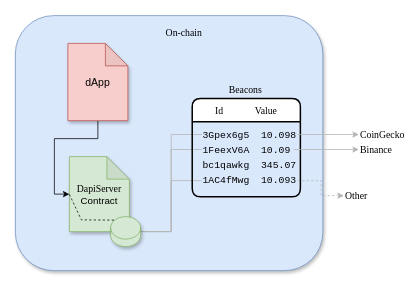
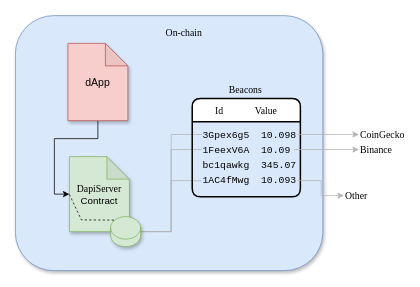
- <mxCell id="23" style="edgeStyle=orthogonalEdgeStyle;rounded=0;orthogonalLoop=1;jettySize=auto;html=1;entryX=0;entryY=0.5;entryDx=0;entryDy=0;strokeColor=#B3B3B3;strokeWidth=1;sourcePerimeterSpacing=-1;dashed=1;" parent="1" source="24" target="15" edge="1"><mxGeometry relative="1" as="geometry" /></mxCell>
+ <mxCell id="23" style="edgeStyle=orthogonalEdgeStyle;rounded=0;orthogonalLoop=1;jettySize=auto;html=1;entryX=0;entryY=0.5;entryDx=0;entryDy=0;strokeColor=#B3B3B3;strokeWidth=1;sourcePerimeterSpacing=-1;" parent="1" source="24" target="15" edge="1"><mxGeometry relative="1" as="geometry" /></mxCell>
